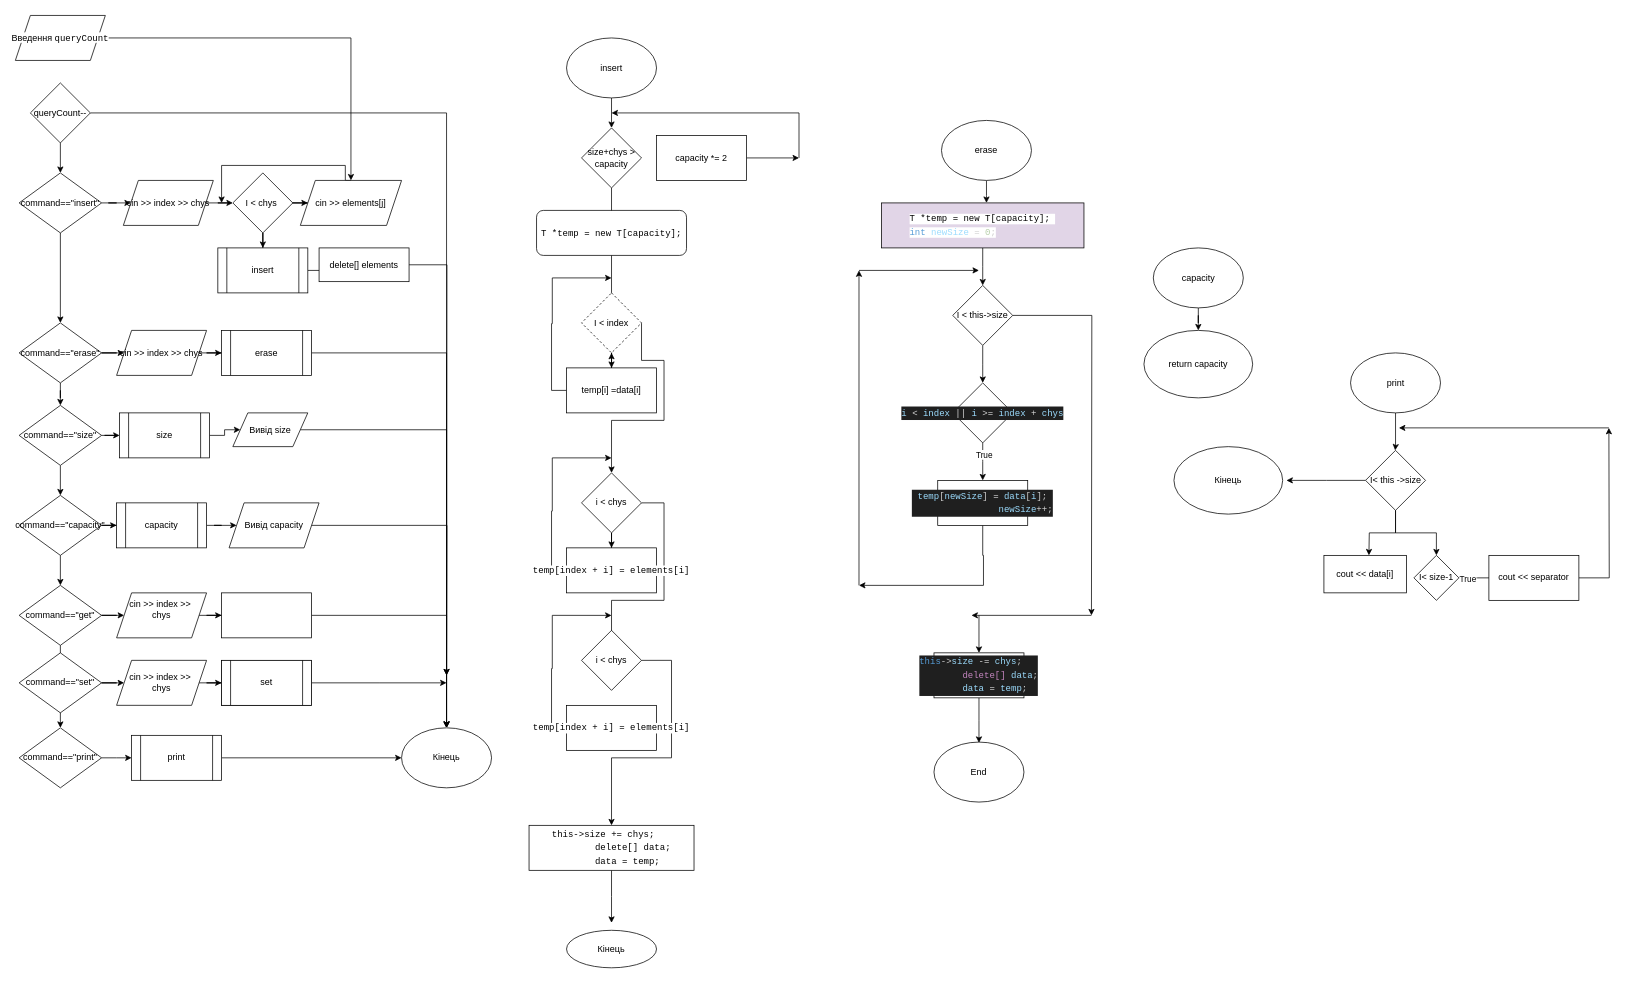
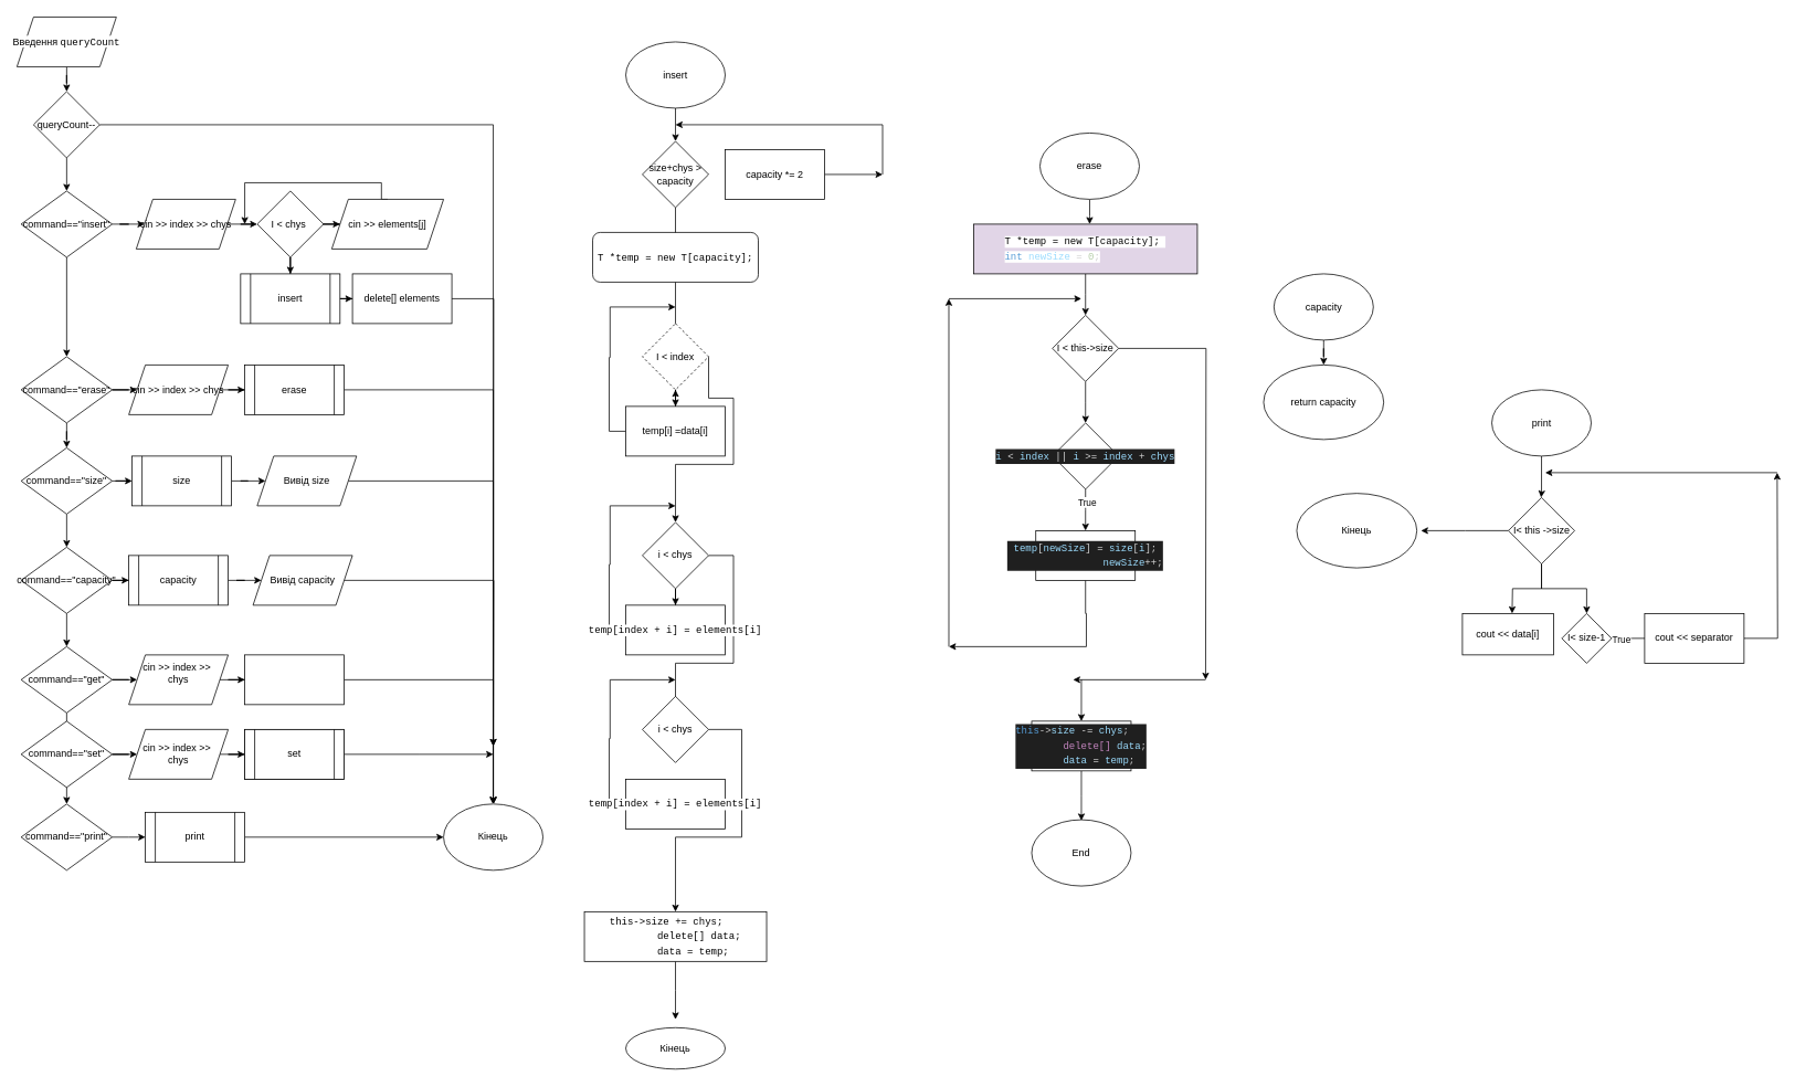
- <mxCell id="2" value="" style="edgeStyle=orthogonalEdgeStyle;rounded=0;orthogonalLoop=1;jettySize=auto;html=1;" parent="1" source="3" target="13" edge="1"><mxGeometry relative="1" as="geometry" /></mxCell>
+ <mxCell id="2" value="" style="edgeStyle=orthogonalEdgeStyle;rounded=0;orthogonalLoop=1;jettySize=auto;html=1;" parent="1" source="3" target="16" edge="1"><mxGeometry relative="1" as="geometry" /></mxCell>
- <mxCell id="20" value="delete[] elements" style="whiteSpace=wrap;html=1;" parent="1" vertex="1"><mxGeometry x="425" y="330" width="120" height="45" as="geometry" /></mxCell>
+ <mxCell id="20" value="delete[] elements" style="whiteSpace=wrap;html=1;" parent="1" vertex="1"><mxGeometry x="425" y="330" width="120" height="60" as="geometry" /></mxCell>
- <mxCell id="34" value="Вивід size" style="shape=parallelogram;perimeter=parallelogramPerimeter;whiteSpace=wrap;html=1;fixedSize=1;" parent="1" vertex="1"><mxGeometry x="310" y="550" width="100" height="45" as="geometry" /></mxCell>
+ <mxCell id="34" value="Вивід size" style="shape=parallelogram;perimeter=parallelogramPerimeter;whiteSpace=wrap;html=1;fixedSize=1;" parent="1" vertex="1"><mxGeometry x="310" y="550" width="120" height="60" as="geometry" /></mxCell>
- <mxCell id="101" value="&lt;div style=&quot;text-align: start; color: rgb(204, 204, 204); background-color: rgb(31, 31, 31); font-family: Menlo, Monaco, &amp;quot;Courier New&amp;quot;, monospace; line-height: 18px; white-space: pre;&quot;&gt;&lt;div&gt; &lt;span style=&quot;color: rgb(156, 220, 254);&quot;&gt;temp&lt;/span&gt;[&lt;span style=&quot;color: rgb(156, 220, 254);&quot;&gt;newSize&lt;/span&gt;] &lt;span style=&quot;color: rgb(212, 212, 212);&quot;&gt;=&lt;/span&gt; &lt;span style=&quot;color: rgb(156, 220, 254);&quot;&gt;data&lt;/span&gt;[&lt;span style=&quot;color: rgb(156, 220, 254);&quot;&gt;i&lt;/span&gt;];&lt;/div&gt;&lt;div&gt;                &lt;span style=&quot;color: rgb(156, 220, 254);&quot;&gt;newSize&lt;/span&gt;&lt;span style=&quot;color: rgb(212, 212, 212);&quot;&gt;++&lt;/span&gt;;&lt;/div&gt;&lt;/div&gt;" style="rounded=0;whiteSpace=wrap;html=1;" vertex="1" parent="1"><mxGeometry x="1250" y="640" width="120" height="60" as="geometry" /></mxCell>
+ <mxCell id="101" value="&lt;div style=&quot;text-align: start; color: rgb(204, 204, 204); background-color: rgb(31, 31, 31); font-family: Menlo, Monaco, &amp;quot;Courier New&amp;quot;, monospace; line-height: 18px; white-space: pre;&quot;&gt;&lt;div&gt; &lt;span style=&quot;color: rgb(156, 220, 254);&quot;&gt;temp&lt;/span&gt;[&lt;span style=&quot;color: rgb(156, 220, 254);&quot;&gt;newSize&lt;/span&gt;] &lt;span style=&quot;color: rgb(212, 212, 212);&quot;&gt;=&lt;/span&gt; &lt;span style=&quot;color: rgb(156, 220, 254);&quot;&gt;size&lt;/span&gt;[&lt;span style=&quot;color: rgb(156, 220, 254);&quot;&gt;i&lt;/span&gt;];&lt;/div&gt;&lt;div&gt;                &lt;span style=&quot;color: rgb(156, 220, 254);&quot;&gt;newSize&lt;/span&gt;&lt;span style=&quot;color: rgb(212, 212, 212);&quot;&gt;++&lt;/span&gt;;&lt;/div&gt;&lt;/div&gt;" style="rounded=0;whiteSpace=wrap;html=1;" vertex="1" parent="1"><mxGeometry x="1250" y="640" width="120" height="60" as="geometry" /></mxCell>
